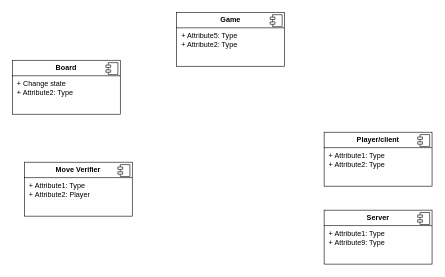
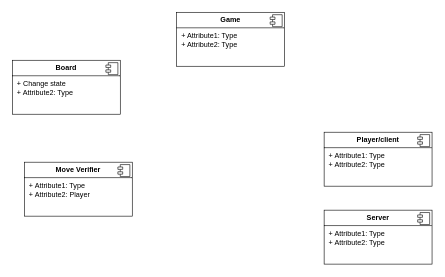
- <mxCell id="10" value="&lt;p style=&quot;margin:0px;margin-top:6px;text-align:center;&quot;&gt;&lt;b&gt;Game&lt;/b&gt;&lt;/p&gt;&lt;hr size=&quot;1&quot; style=&quot;border-style:solid;&quot;&gt;&lt;p style=&quot;margin:0px;margin-left:8px;&quot;&gt;+ Attribute5: Type&lt;br&gt;+ Attribute2: Type&lt;/p&gt;" style="align=left;overflow=fill;html=1;dropTarget=0;whiteSpace=wrap;" vertex="1" parent="1"><mxGeometry x="294" y="20" width="180" height="90" as="geometry" /></mxCell>
+ <mxCell id="10" value="&lt;p style=&quot;margin:0px;margin-top:6px;text-align:center;&quot;&gt;&lt;b&gt;Game&lt;/b&gt;&lt;/p&gt;&lt;hr size=&quot;1&quot; style=&quot;border-style:solid;&quot;&gt;&lt;p style=&quot;margin:0px;margin-left:8px;&quot;&gt;+ Attribute1: Type&lt;br&gt;+ Attribute2: Type&lt;/p&gt;" style="align=left;overflow=fill;html=1;dropTarget=0;whiteSpace=wrap;" vertex="1" parent="1"><mxGeometry x="294" y="20" width="180" height="90" as="geometry" /></mxCell>
- <mxCell id="2" value="&lt;p style=&quot;margin:0px;margin-top:6px;text-align:center;&quot;&gt;&lt;b&gt;Server&lt;/b&gt;&lt;/p&gt;&lt;hr size=&quot;1&quot; style=&quot;border-style:solid;&quot;&gt;&lt;p style=&quot;margin:0px;margin-left:8px;&quot;&gt;+ Attribute1: Type&lt;br&gt;+ Attribute9: Type&lt;/p&gt;" style="align=left;overflow=fill;html=1;dropTarget=0;whiteSpace=wrap;" vertex="1" parent="1"><mxGeometry x="540" y="350" width="180" height="90" as="geometry" /></mxCell>
+ <mxCell id="2" value="&lt;p style=&quot;margin:0px;margin-top:6px;text-align:center;&quot;&gt;&lt;b&gt;Server&lt;/b&gt;&lt;/p&gt;&lt;hr size=&quot;1&quot; style=&quot;border-style:solid;&quot;&gt;&lt;p style=&quot;margin:0px;margin-left:8px;&quot;&gt;+ Attribute1: Type&lt;br&gt;+ Attribute2: Type&lt;/p&gt;" style="align=left;overflow=fill;html=1;dropTarget=0;whiteSpace=wrap;" vertex="1" parent="1"><mxGeometry x="540" y="350" width="180" height="90" as="geometry" /></mxCell>
